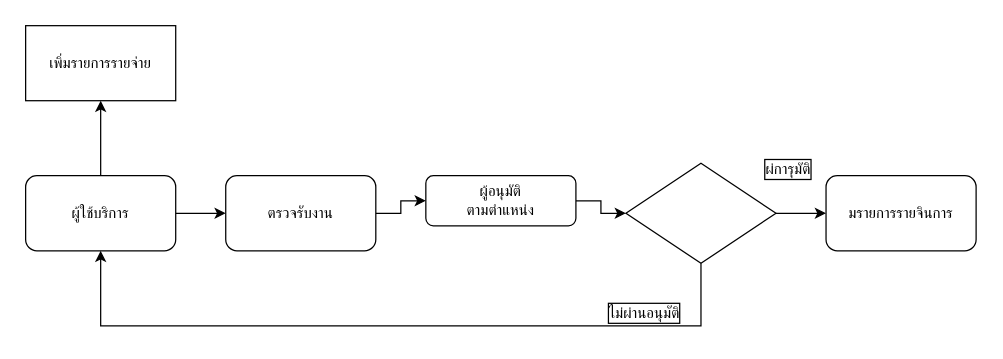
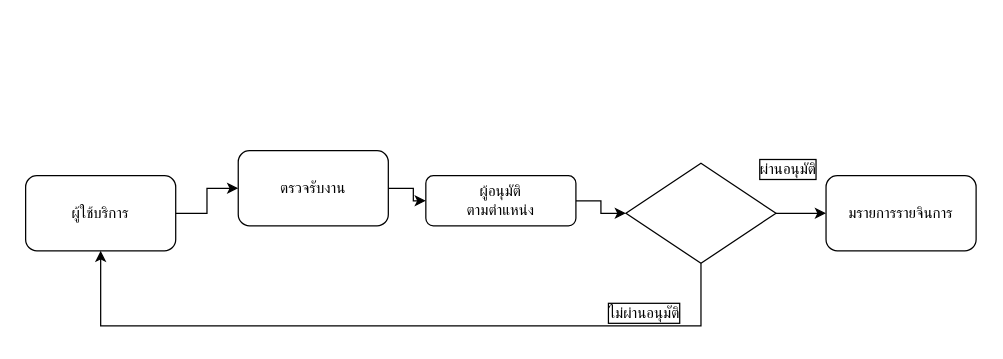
- <mxCell id="5" value="เพิ่มรายการรายจ่าย" style="rounded=0;whiteSpace=wrap;html=1;" parent="1" vertex="1"><mxGeometry x="20" y="20" width="120" height="60" as="geometry" /></mxCell>
- <mxCell id="2" value="" style="edgeStyle=orthogonalEdgeStyle;rounded=0;orthogonalLoop=1;jettySize=auto;html=1;" parent="1" source="4" target="5" edge="1"><mxGeometry relative="1" as="geometry" /></mxCell>
- <mxCell id="6" value="ผ่การุมัติ" style="text;html=1;align=center;verticalAlign=middle;whiteSpace=wrap;rounded=0;labelBorderColor=default;textShadow=0;" parent="1" vertex="1"><mxGeometry x="600" y="120" width="60" height="30" as="geometry" /></mxCell>
+ <mxCell id="6" value="ผ่านอนุมัติ" style="text;html=1;align=center;verticalAlign=middle;whiteSpace=wrap;rounded=0;labelBorderColor=default;textShadow=0;" parent="1" vertex="1"><mxGeometry x="600" y="120" width="60" height="30" as="geometry" /></mxCell>
- <mxCell id="15" value="ตรวจรับงาน" style="rounded=1;whiteSpace=wrap;html=1;" vertex="1" parent="1"><mxGeometry x="180" y="140" width="120" height="60" as="geometry" /></mxCell>
+ <mxCell id="15" value="ตรวจรับงาน" style="rounded=1;whiteSpace=wrap;html=1;" vertex="1" parent="1"><mxGeometry x="190" y="120" width="120" height="60" as="geometry" /></mxCell>
